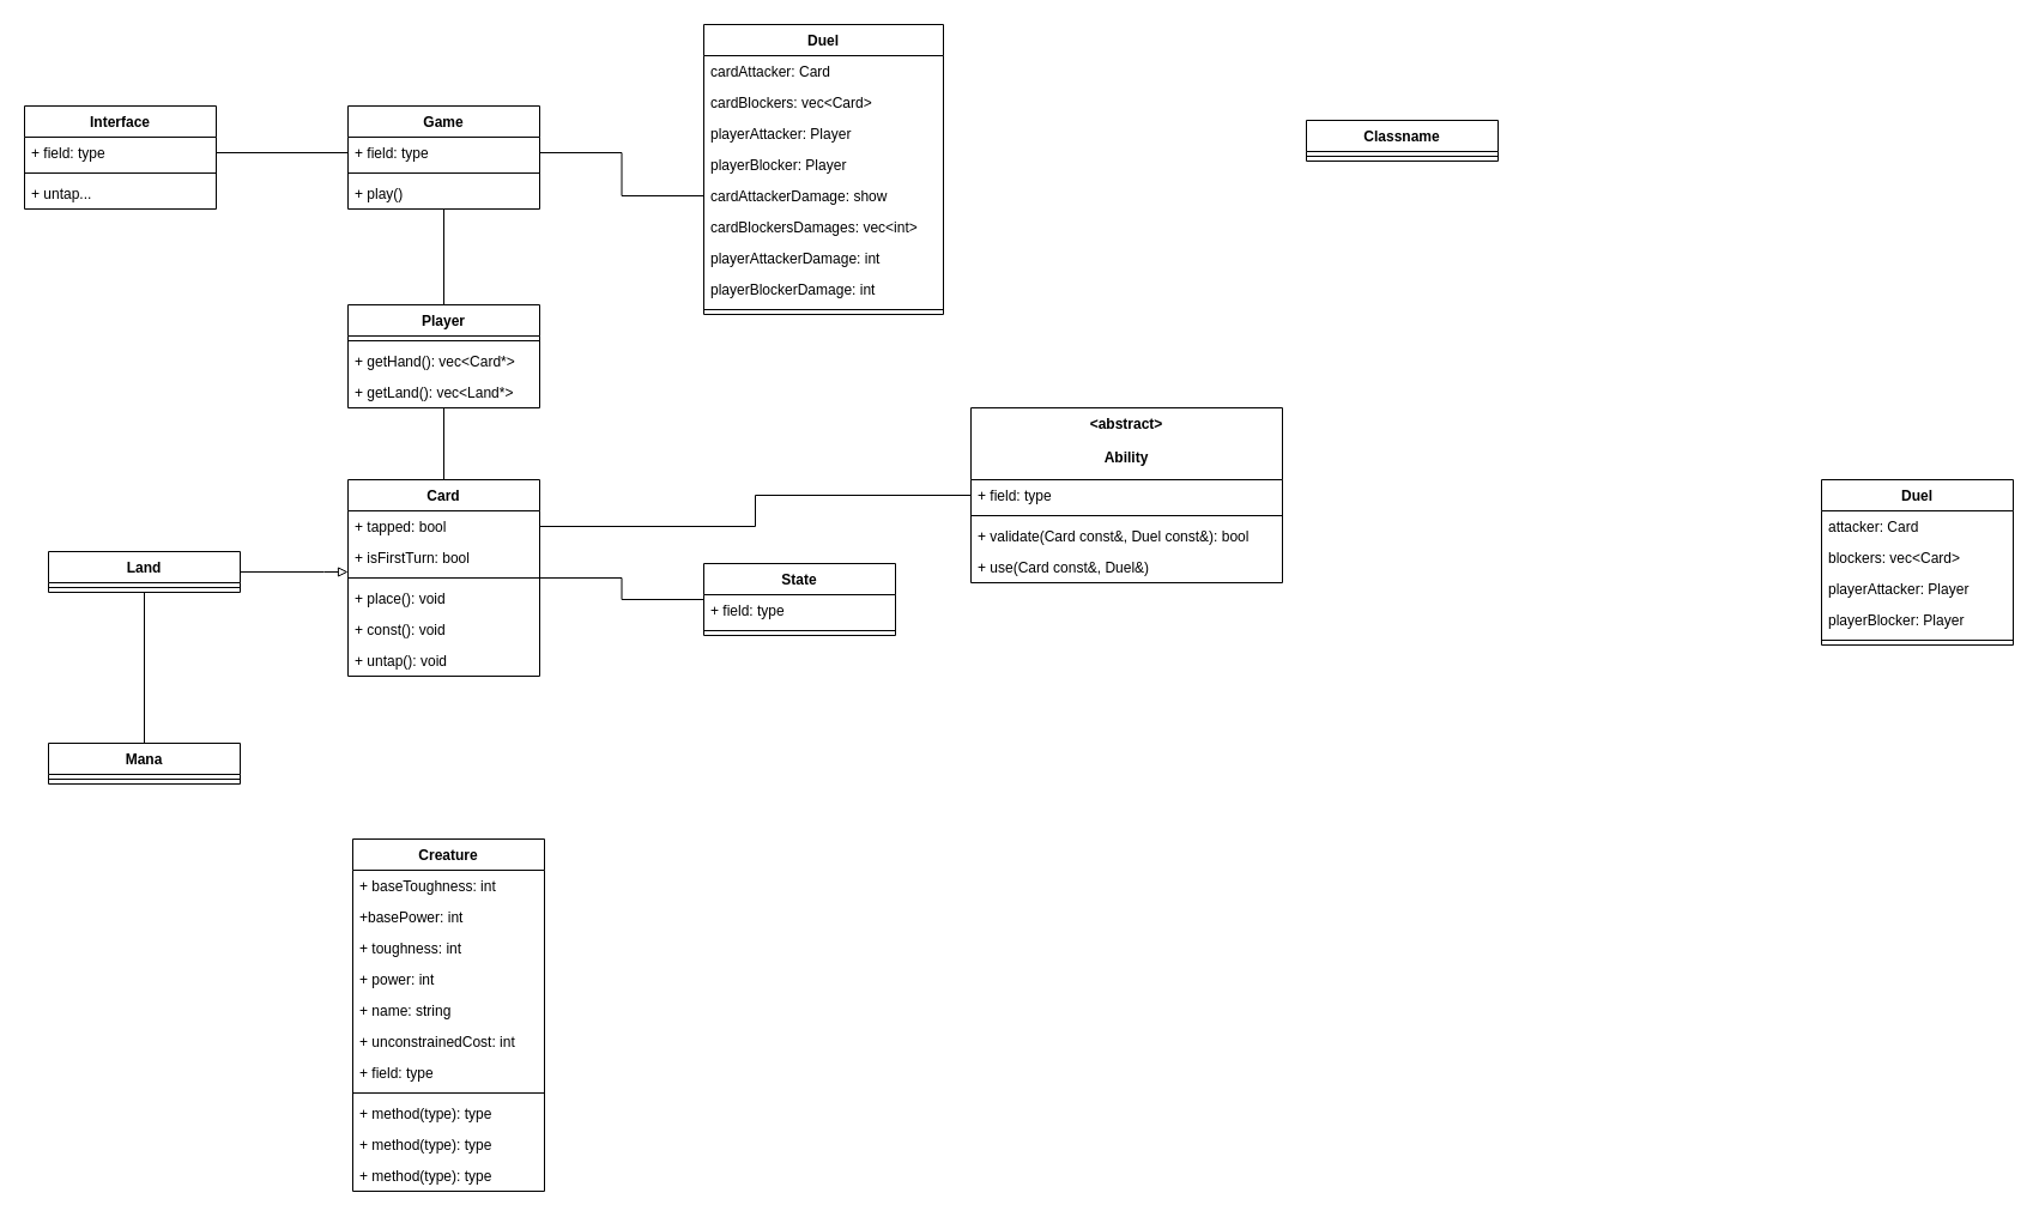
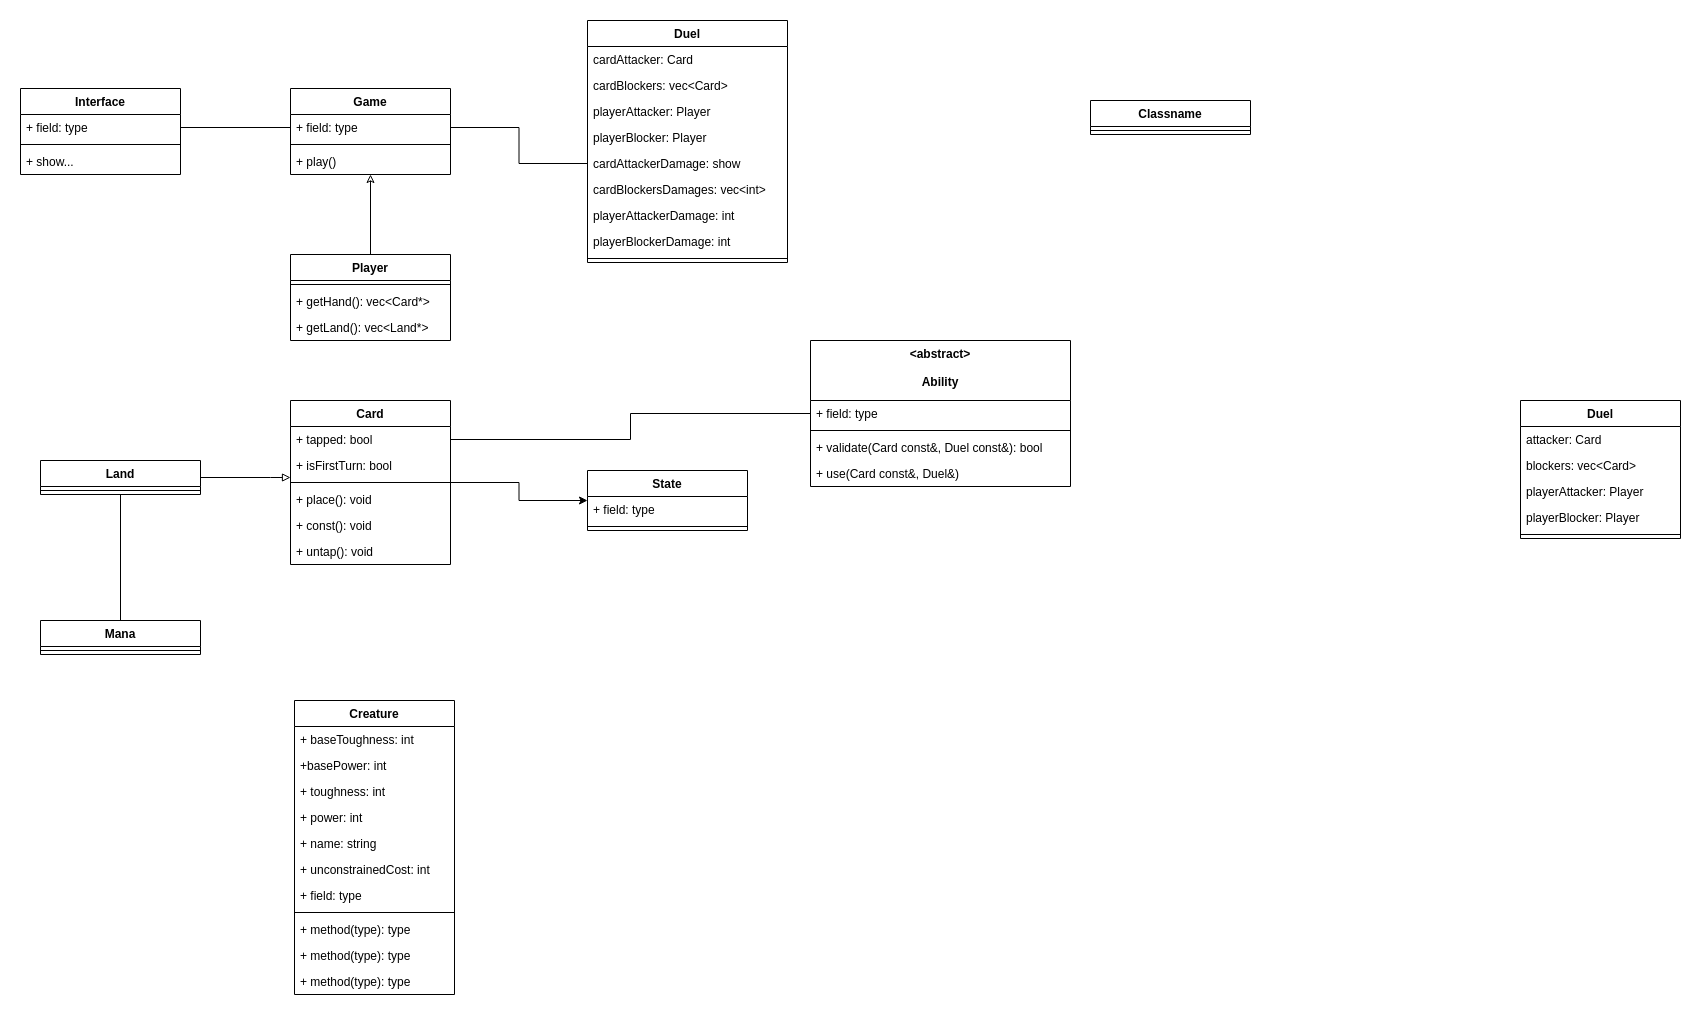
- <mxCell id="69" value="+ untap..." style="text;strokeColor=none;fillColor=none;align=left;verticalAlign=top;spacingLeft=4;spacingRight=4;overflow=hidden;rotatable=0;points=[[0,0.5],[1,0.5]];portConstraint=eastwest;" parent="66" vertex="1"><mxGeometry y="60" width="160" height="26" as="geometry" /></mxCell>
+ <mxCell id="69" value="+ show..." style="text;strokeColor=none;fillColor=none;align=left;verticalAlign=top;spacingLeft=4;spacingRight=4;overflow=hidden;rotatable=0;points=[[0,0.5],[1,0.5]];portConstraint=eastwest;" parent="66" vertex="1"><mxGeometry y="60" width="160" height="26" as="geometry" /></mxCell>
- <mxCell id="7" style="edgeStyle=orthogonalEdgeStyle;rounded=0;orthogonalLoop=1;jettySize=auto;html=1;endArrow=none;endFill=0;" parent="1" source="8" target="2" edge="1"><mxGeometry relative="1" as="geometry" /></mxCell>
+ <mxCell id="7" style="edgeStyle=orthogonalEdgeStyle;rounded=0;orthogonalLoop=1;jettySize=auto;html=1;endArrow=classic;endFill=0;" parent="1" source="8" target="2" edge="1"><mxGeometry relative="1" as="geometry" /></mxCell>
- <mxCell id="6" style="edgeStyle=orthogonalEdgeStyle;rounded=0;orthogonalLoop=1;jettySize=auto;html=1;endArrow=none;endFill=0;" parent="1" source="8" target="13" edge="1"><mxGeometry relative="1" as="geometry" /></mxCell>
- <mxCell id="12" style="edgeStyle=orthogonalEdgeStyle;rounded=0;orthogonalLoop=1;jettySize=auto;html=1;endArrow=none;" parent="1" source="13" target="38" edge="1"><mxGeometry relative="1" as="geometry" /></mxCell>
+ <mxCell id="12" style="edgeStyle=orthogonalEdgeStyle;rounded=0;orthogonalLoop=1;jettySize=auto;html=1;" parent="1" source="13" target="38" edge="1"><mxGeometry relative="1" as="geometry" /></mxCell>
